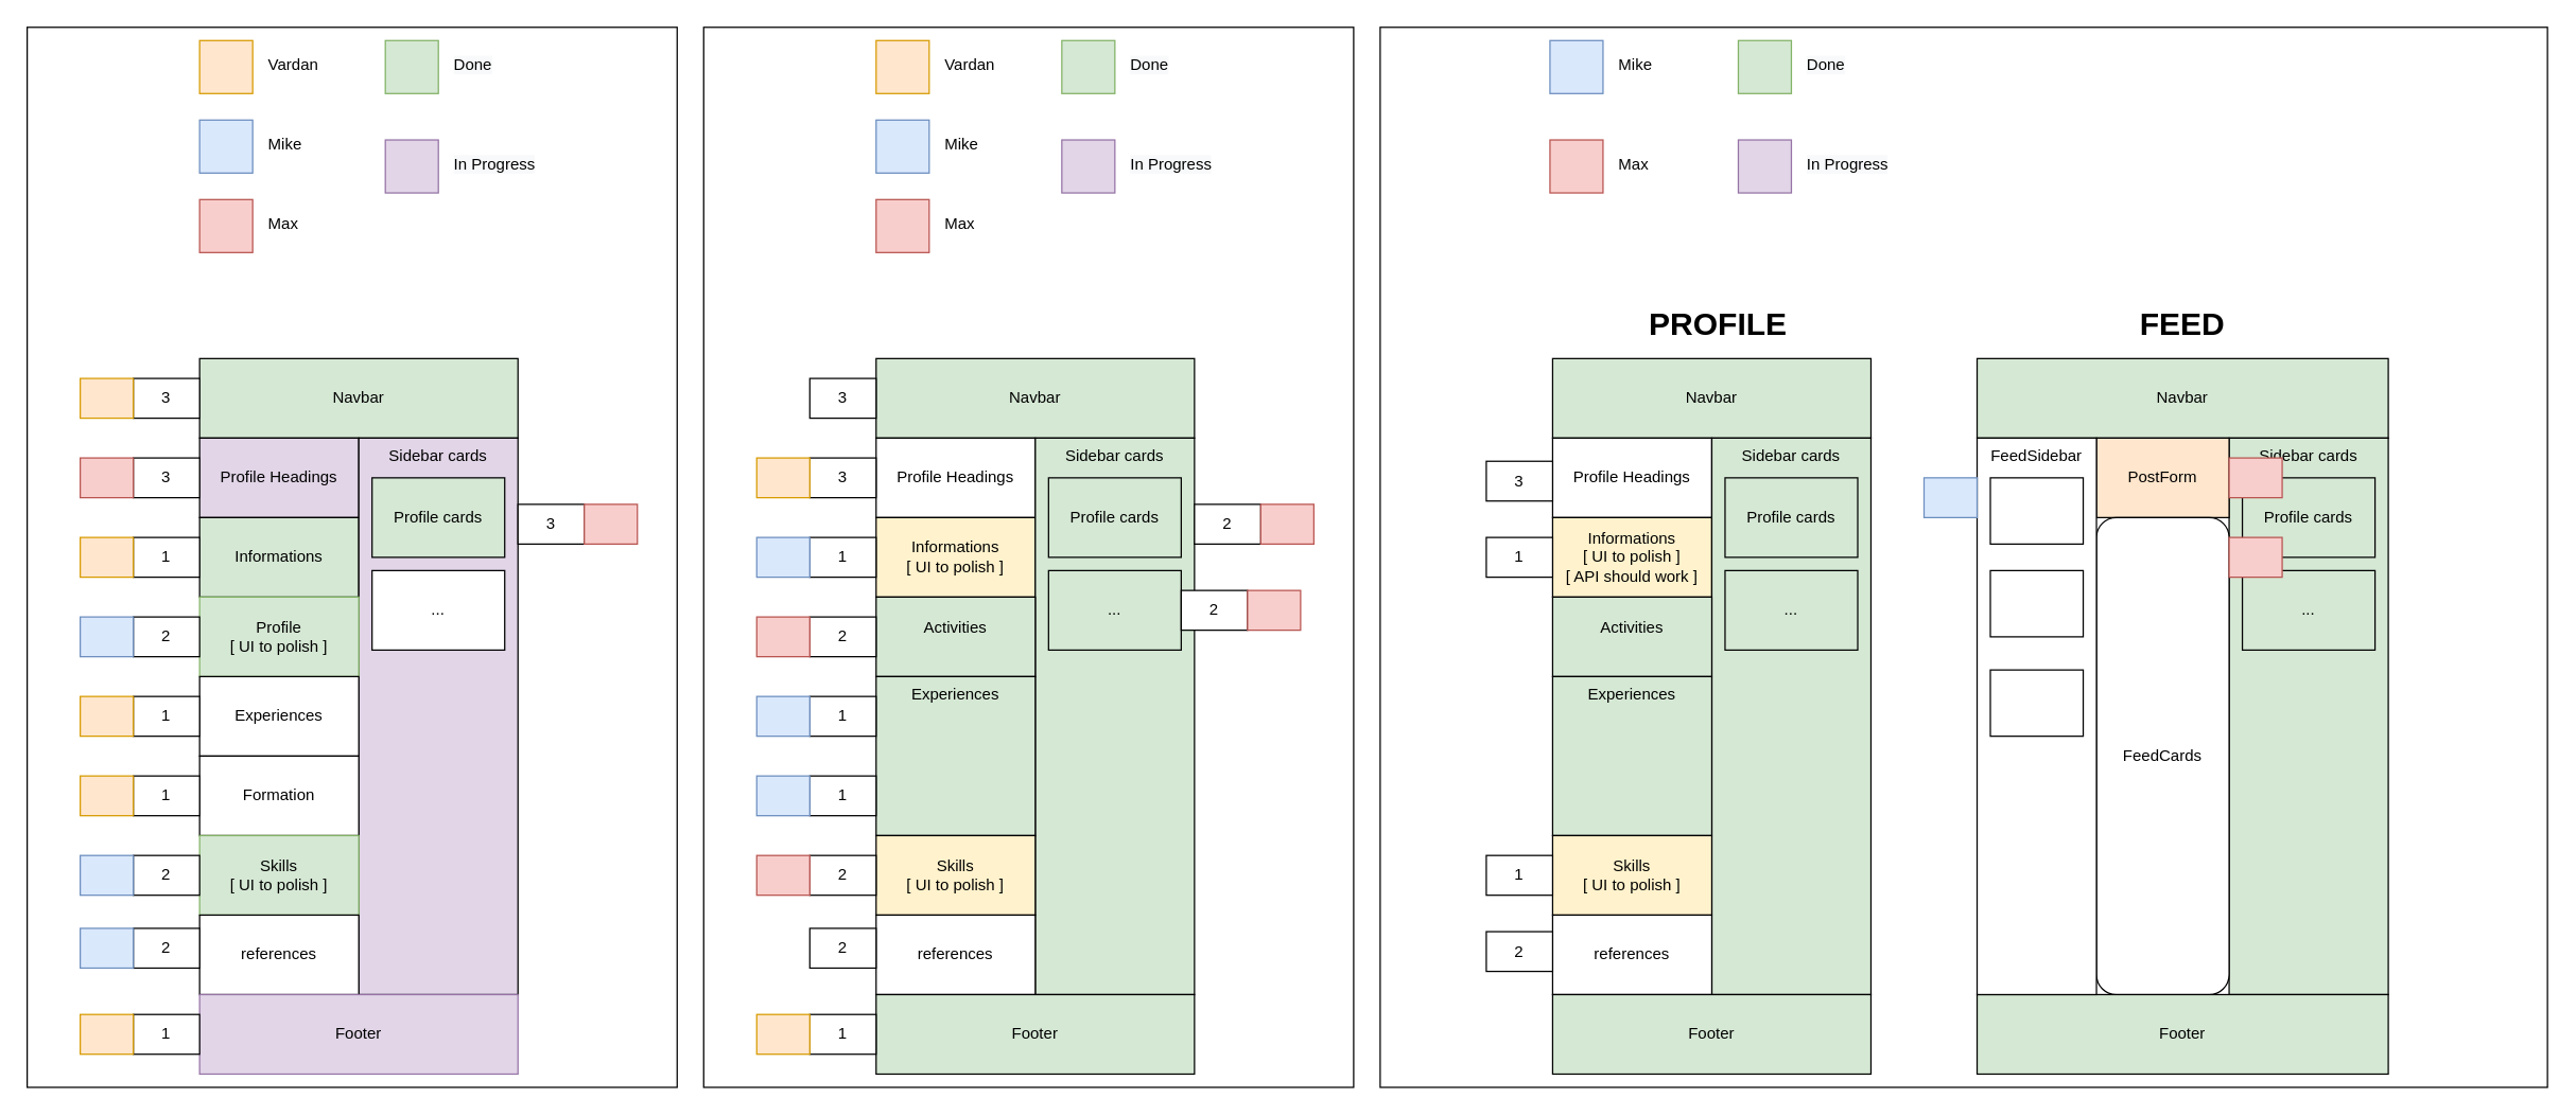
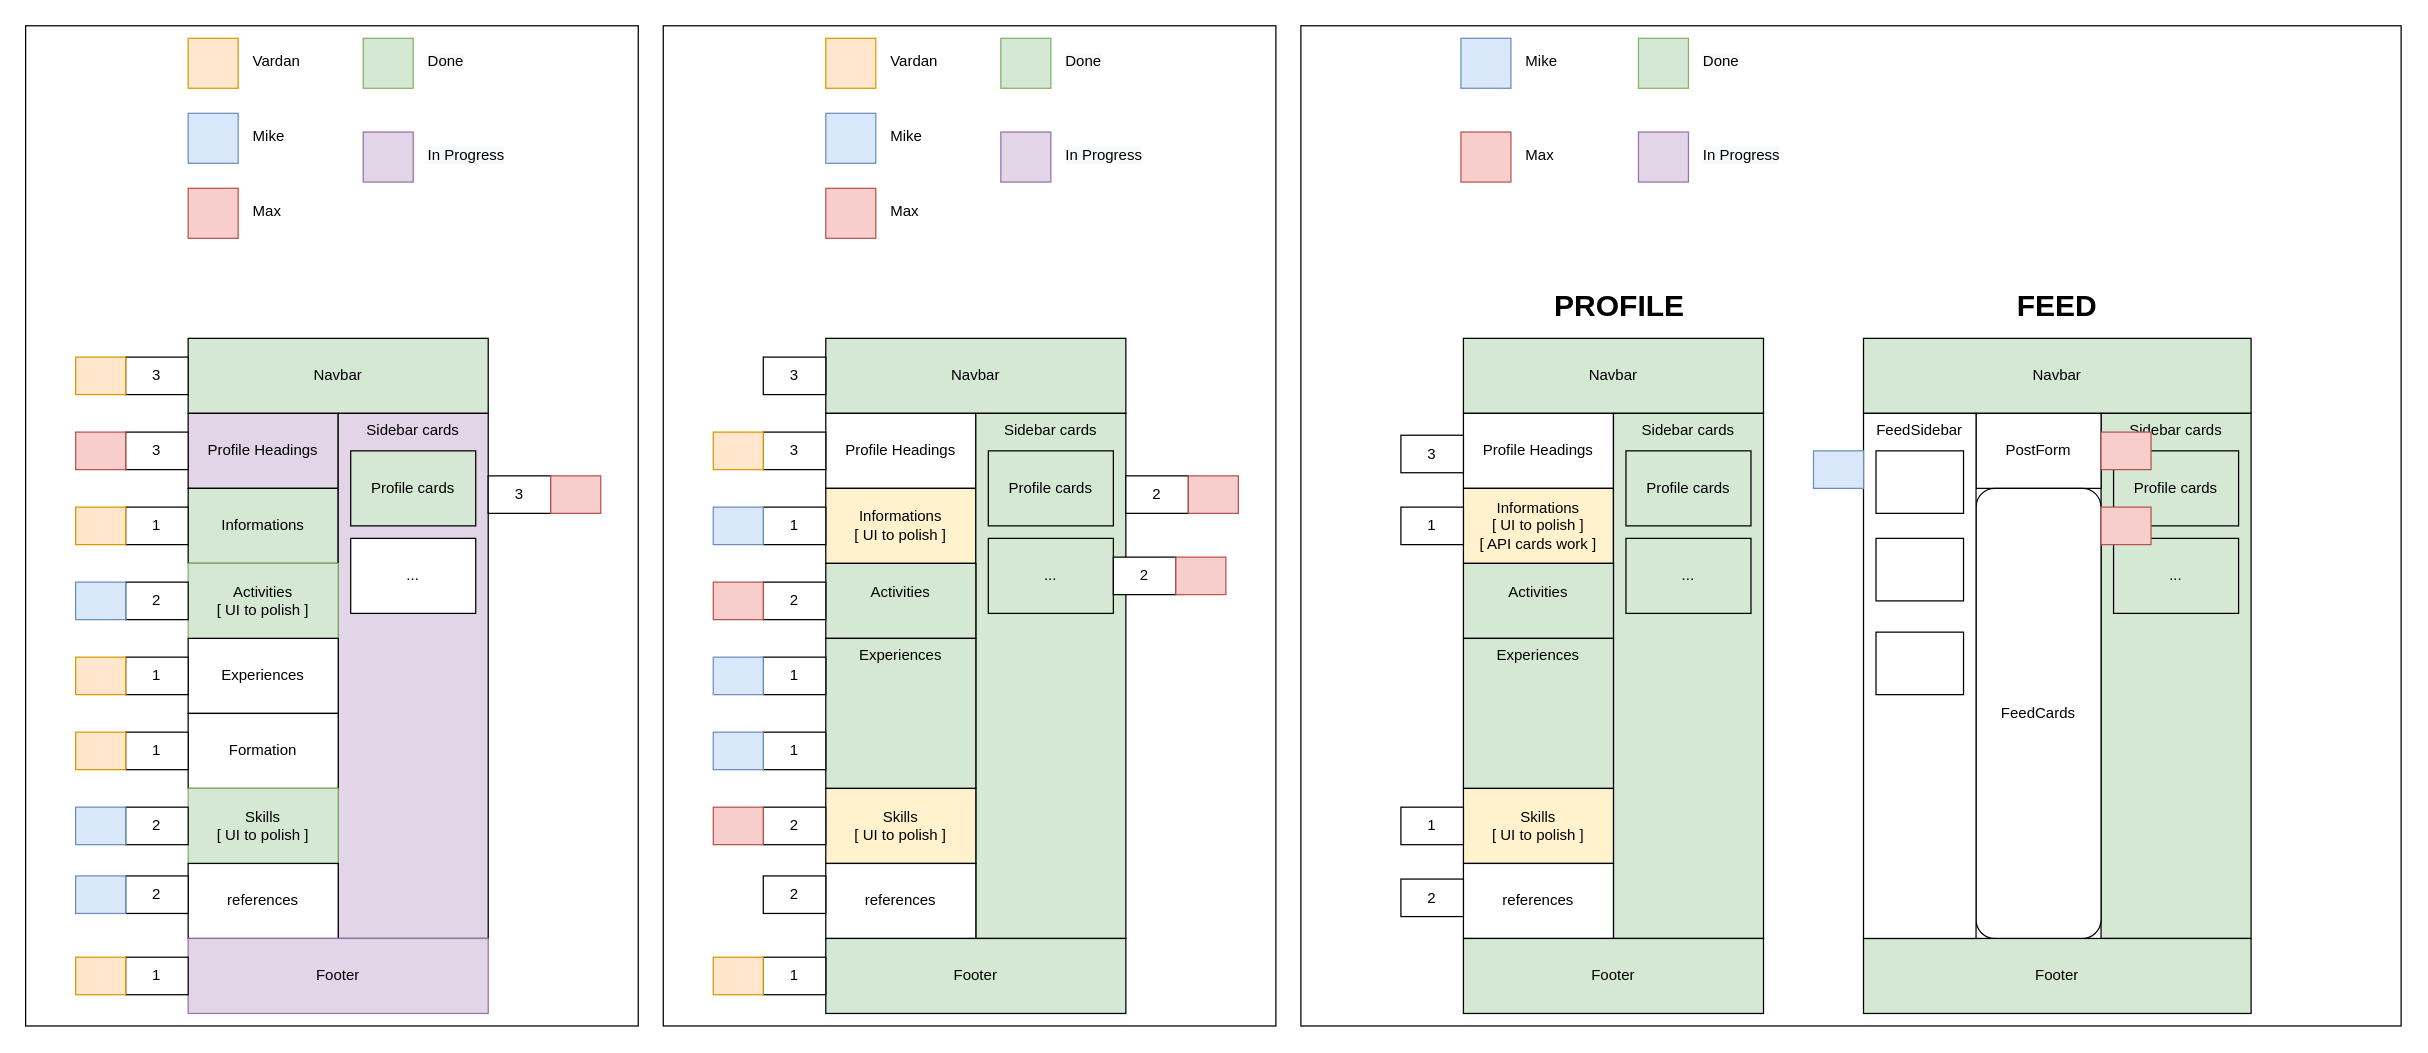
- <mxCell id="118" value="PostForm" style="rounded=0;whiteSpace=wrap;html=1;fillColor=#ffe6cc;" vertex="1" parent="1"><mxGeometry x="1580" y="330" width="100" height="60" as="geometry" /></mxCell>
+ <mxCell id="118" value="PostForm" style="rounded=0;whiteSpace=wrap;html=1;" vertex="1" parent="1"><mxGeometry x="1580" y="330" width="100" height="60" as="geometry" /></mxCell>
- <mxCell id="90" value="Informations&lt;br&gt;[ UI to polish ]&lt;br&gt;[ API should work ]" style="rounded=0;whiteSpace=wrap;html=1;fillColor=#fff2cc;" vertex="1" parent="1"><mxGeometry x="1170" y="390" width="120" height="60" as="geometry" /></mxCell>
+ <mxCell id="90" value="Informations&lt;br&gt;[ UI to polish ]&lt;br&gt;[ API cards work ]" style="rounded=0;whiteSpace=wrap;html=1;fillColor=#fff2cc;" vertex="1" parent="1"><mxGeometry x="1170" y="390" width="120" height="60" as="geometry" /></mxCell>
- <mxCell id="7" value="Profile &lt;br&gt;[ UI to polish ]" style="rounded=0;whiteSpace=wrap;html=1;fillColor=#d5e8d4;strokeColor=#82b366;" parent="1" vertex="1"><mxGeometry x="150" y="450" width="120" height="60" as="geometry" /></mxCell>
+ <mxCell id="7" value="Activities &lt;br&gt;[ UI to polish ]" style="rounded=0;whiteSpace=wrap;html=1;fillColor=#d5e8d4;strokeColor=#82b366;" parent="1" vertex="1"><mxGeometry x="150" y="450" width="120" height="60" as="geometry" /></mxCell>
